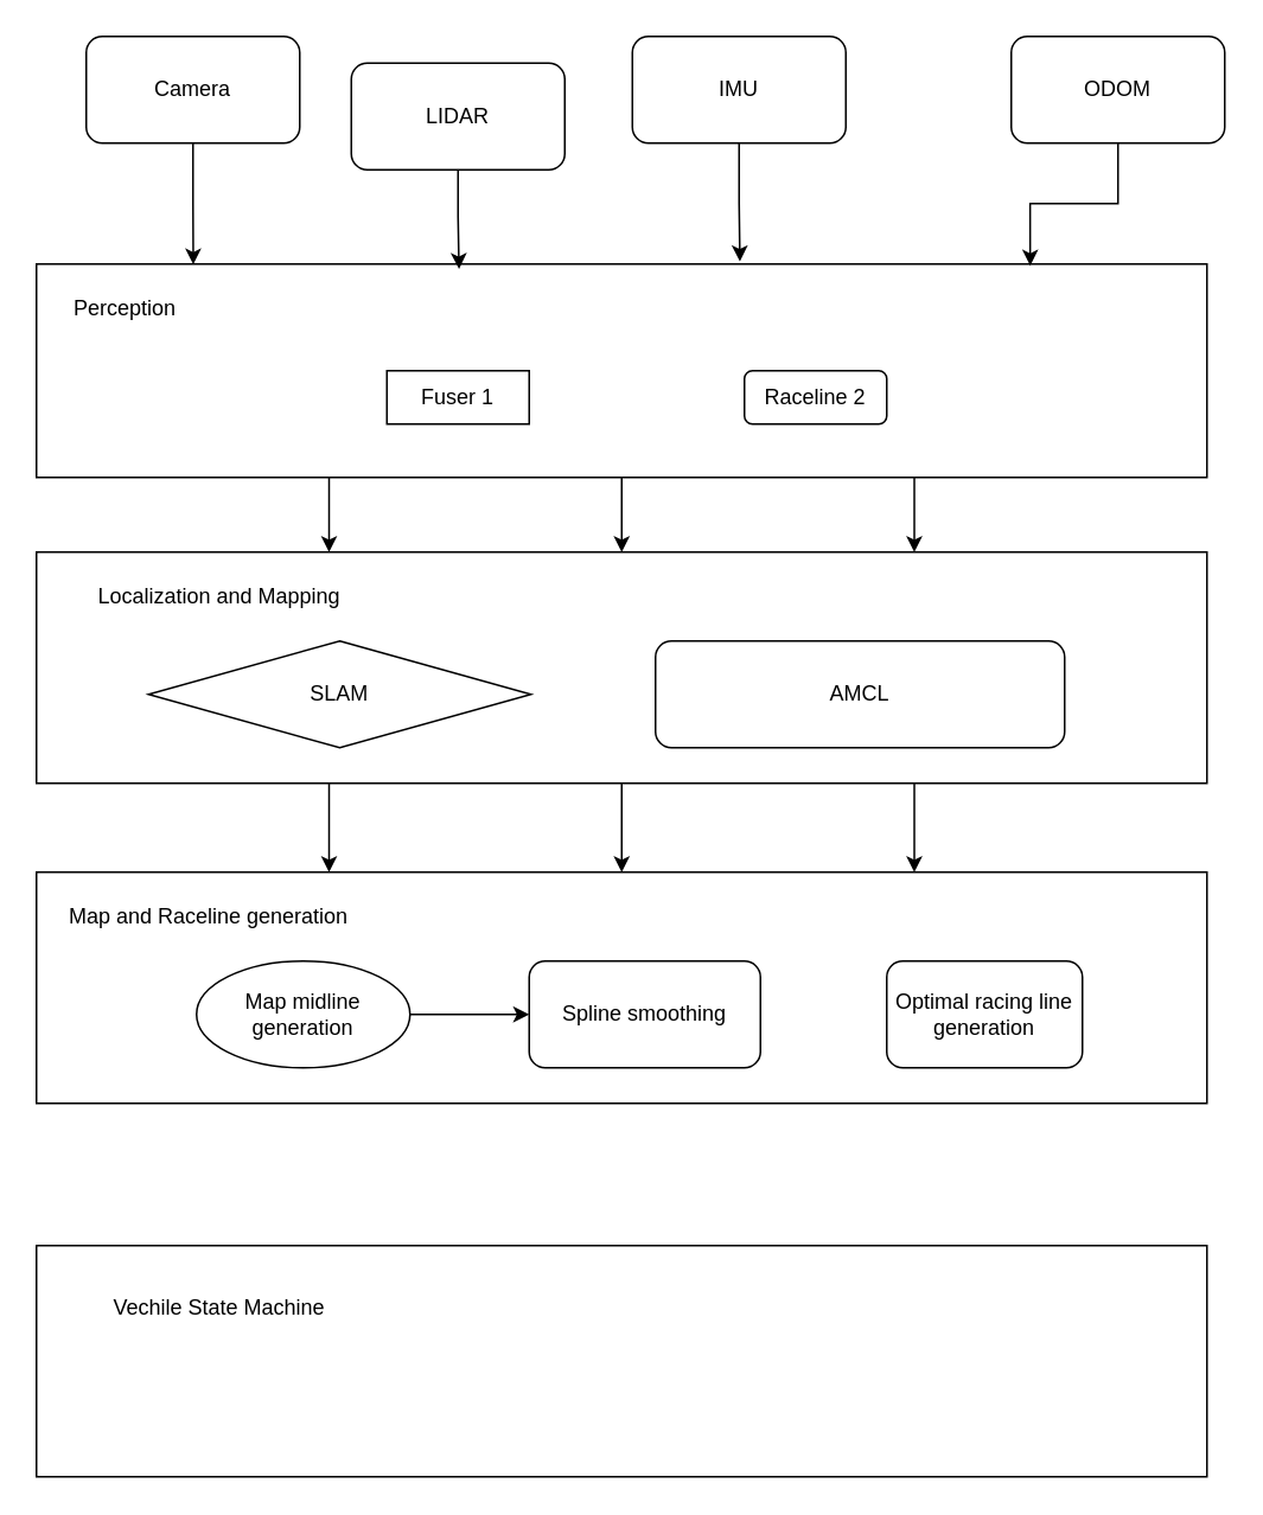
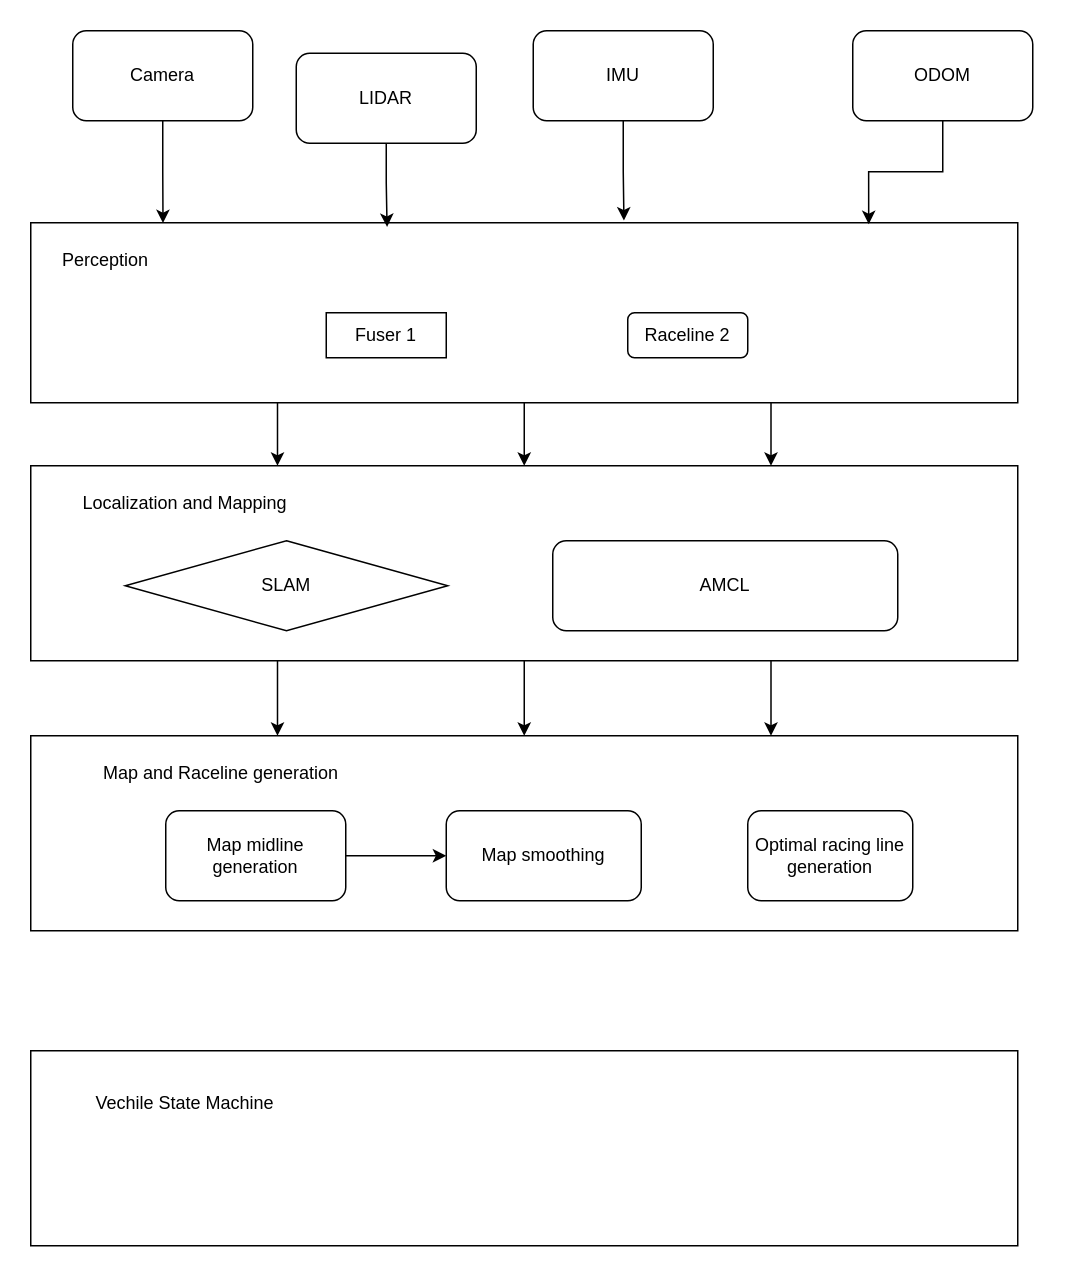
- <mxCell id="25" value="Map and Raceline generation" style="text;html=1;align=center;verticalAlign=middle;whiteSpace=wrap;rounded=0;" parent="1" vertex="1"><mxGeometry x="37" y="500" width="160" height="30" as="geometry" /></mxCell>
+ <mxCell id="25" value="Map and Raceline generation" style="text;html=1;align=center;verticalAlign=middle;whiteSpace=wrap;rounded=0;" parent="1" vertex="1"><mxGeometry x="67" y="500" width="160" height="30" as="geometry" /></mxCell>
- <mxCell id="27" value="Map midline generation" style="ellipse;whiteSpace=wrap;html=1;" parent="1" vertex="1"><mxGeometry x="110" y="540" width="120" height="60" as="geometry" /></mxCell>
+ <mxCell id="27" value="Map midline generation" style="rounded=1;whiteSpace=wrap;html=1;" parent="1" vertex="1"><mxGeometry x="110" y="540" width="120" height="60" as="geometry" /></mxCell>
- <mxCell id="28" value="Spline smoothing" style="rounded=1;whiteSpace=wrap;html=1;" parent="1" vertex="1"><mxGeometry x="297" y="540" width="130" height="60" as="geometry" /></mxCell>
+ <mxCell id="28" value="Map smoothing" style="rounded=1;whiteSpace=wrap;html=1;" parent="1" vertex="1"><mxGeometry x="297" y="540" width="130" height="60" as="geometry" /></mxCell>
